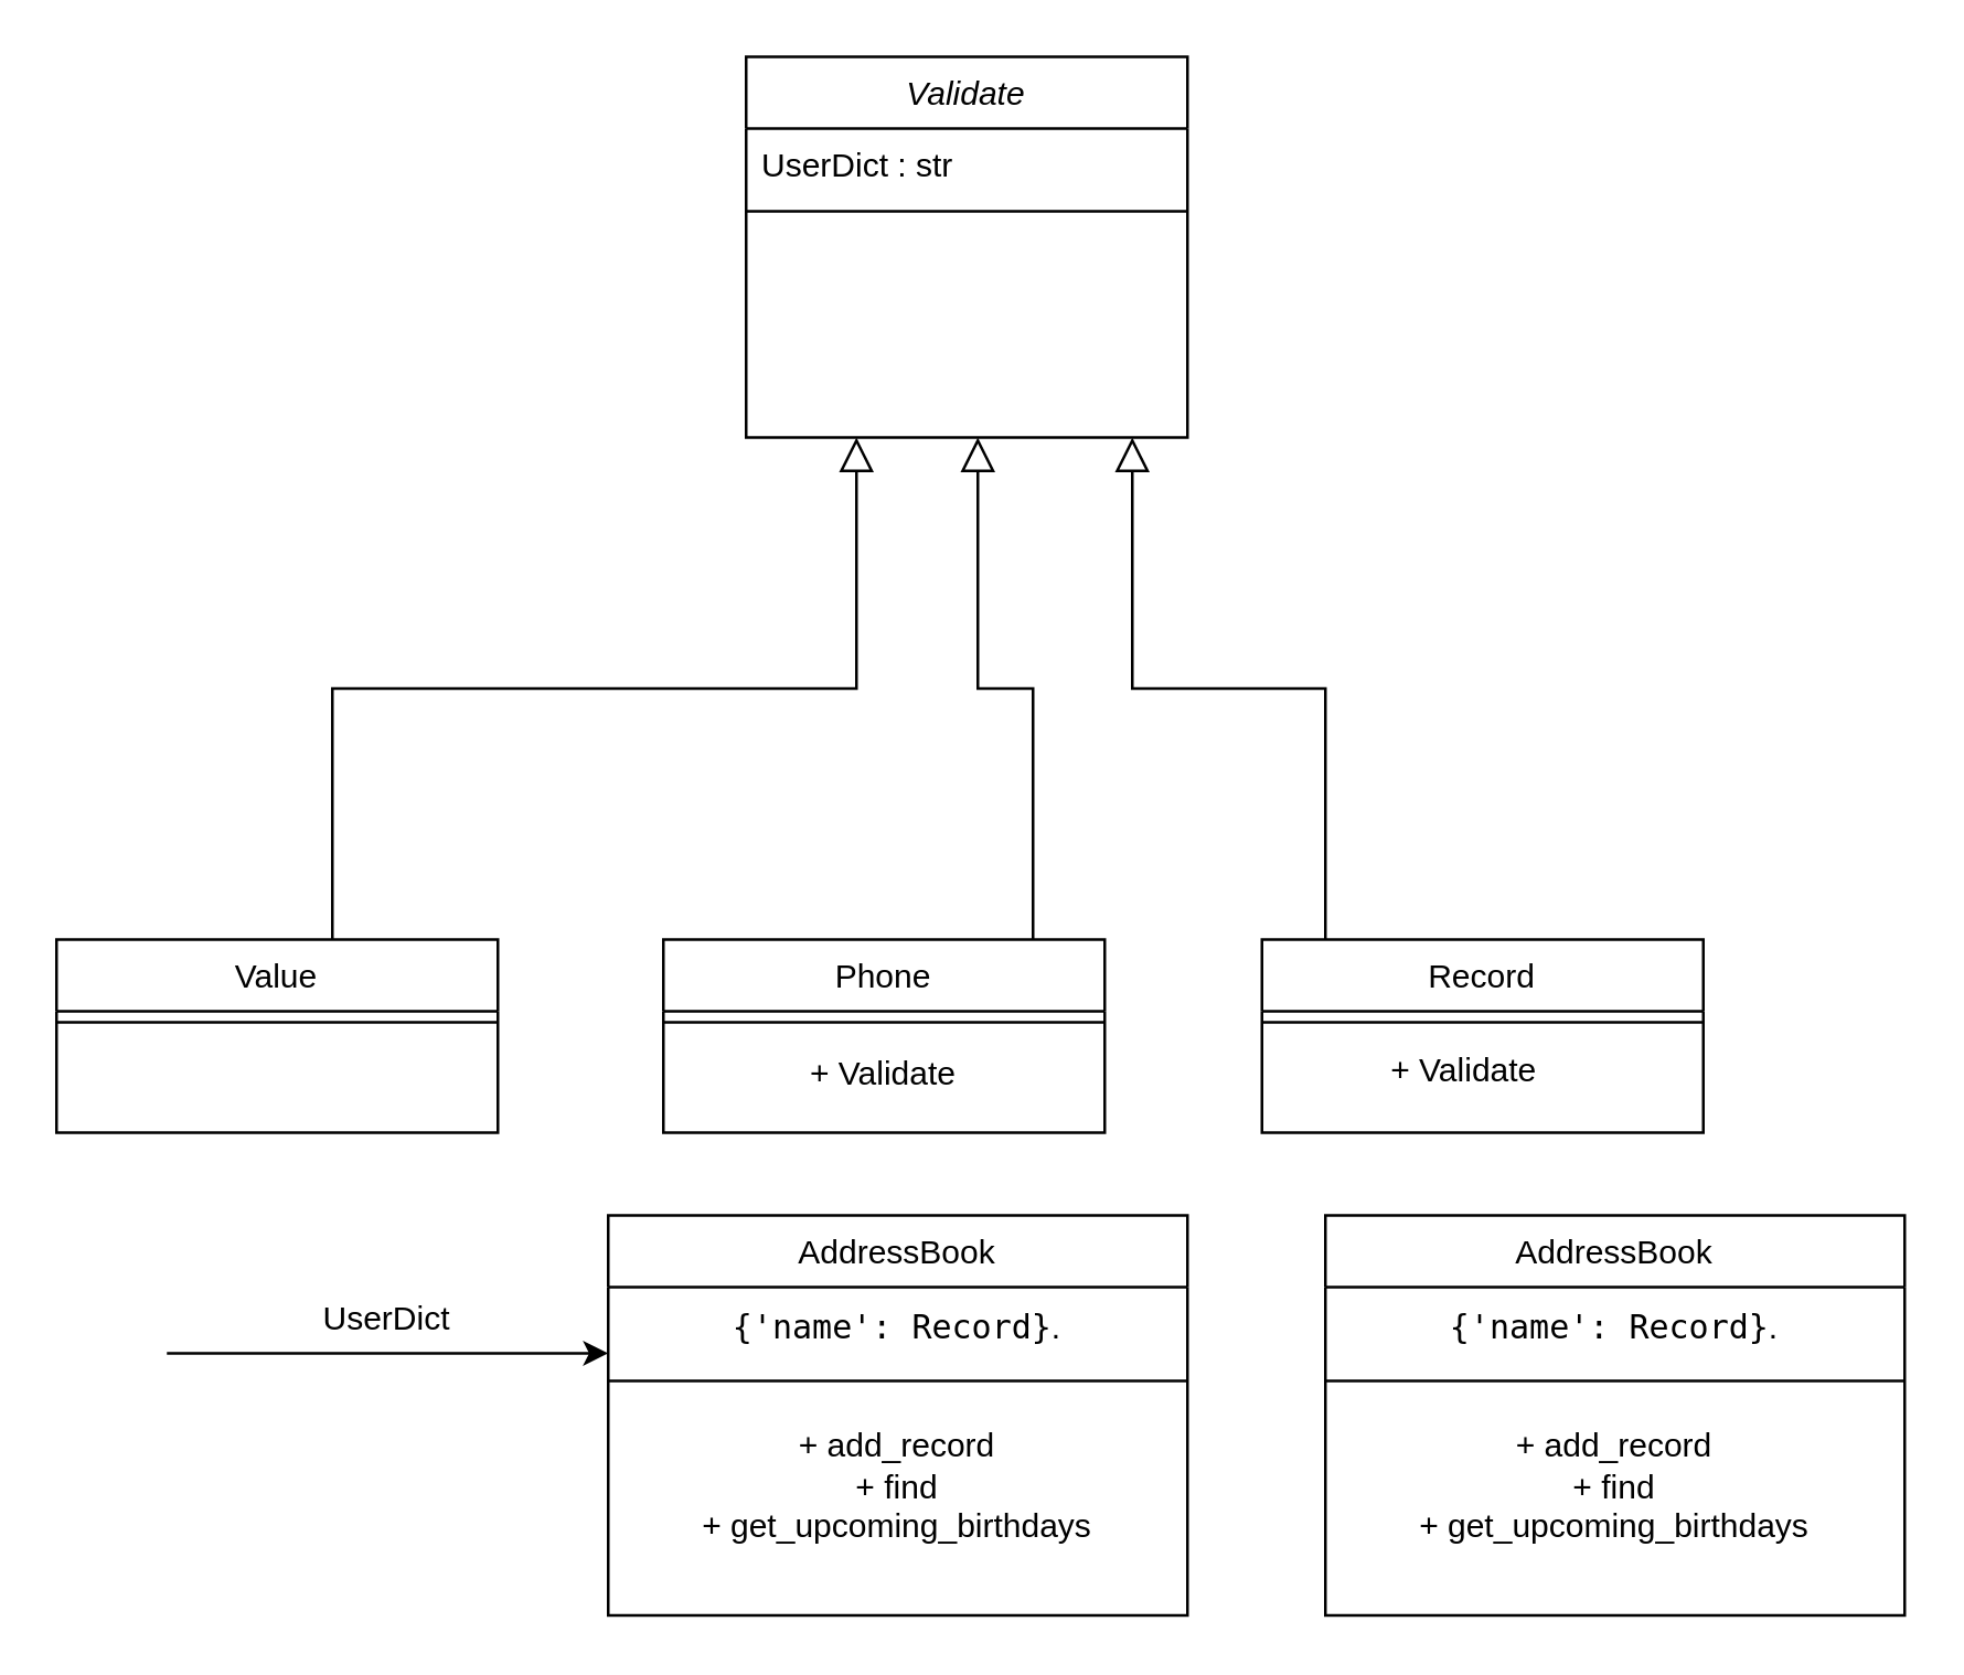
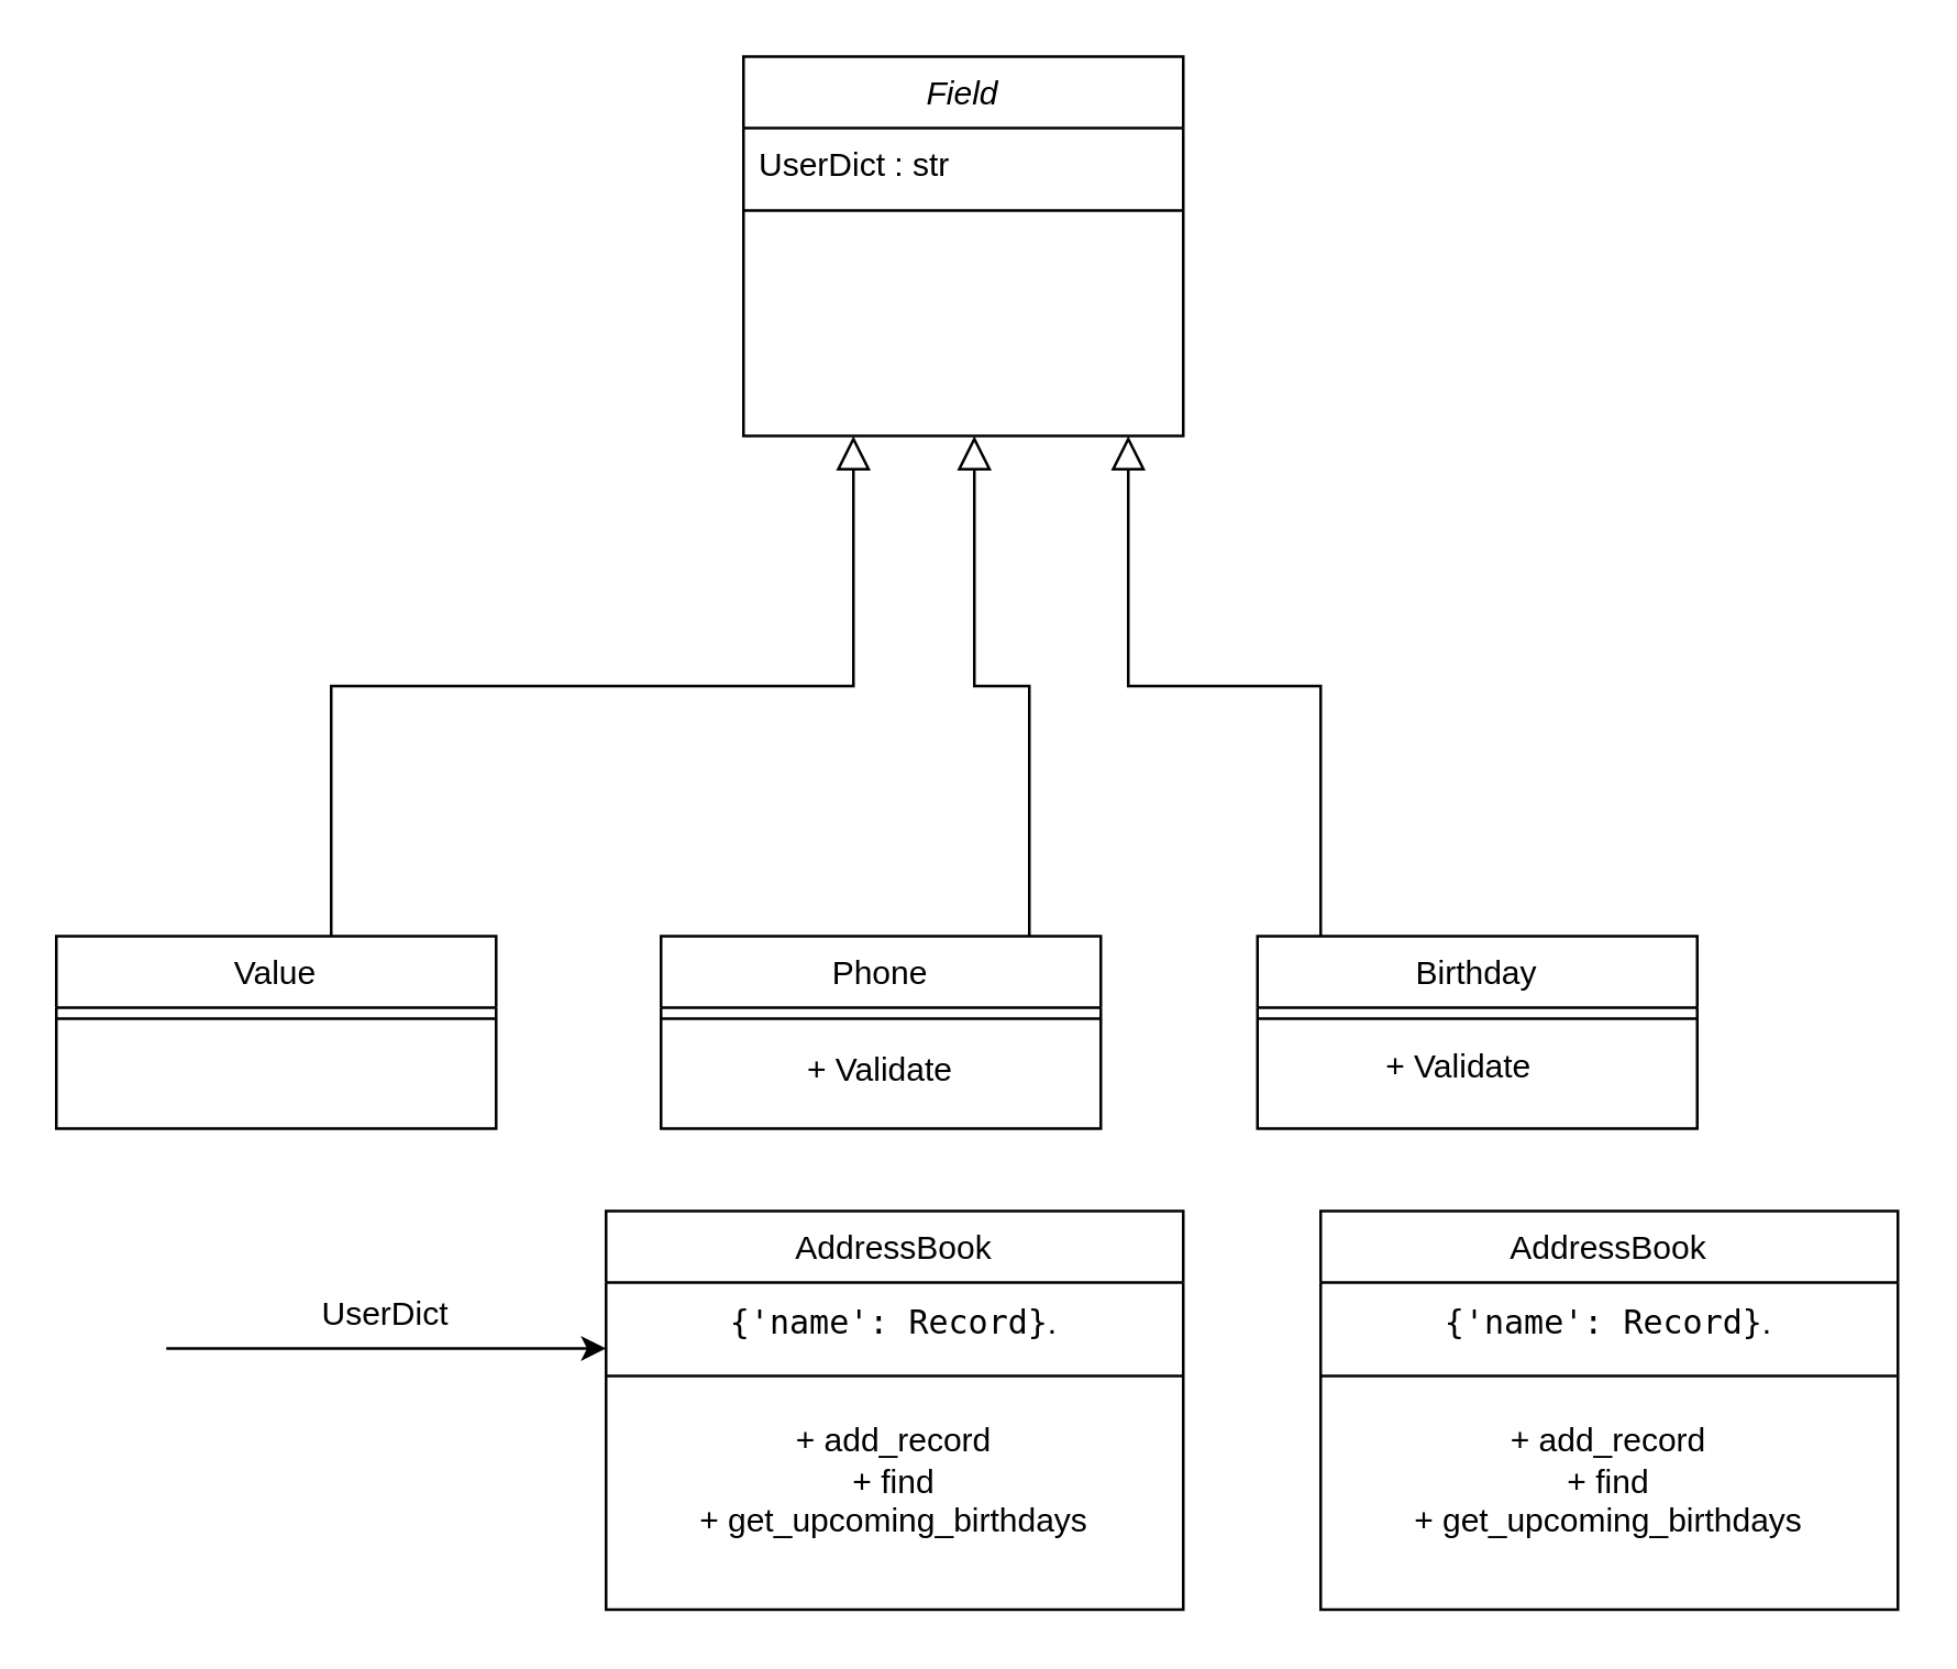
- <mxCell id="2" value="Validate&#10;" style="swimlane;fontStyle=2;align=center;verticalAlign=top;childLayout=stackLayout;horizontal=1;startSize=26;horizontalStack=0;resizeParent=1;resizeLast=0;collapsible=1;marginBottom=0;rounded=0;shadow=0;strokeWidth=1;" parent="1" vertex="1"><mxGeometry x="270" y="20" width="160" height="138" as="geometry"><mxRectangle x="310" y="40" width="160" height="26" as="alternateBounds" /></mxGeometry></mxCell>
+ <mxCell id="2" value="Field&#10;" style="swimlane;fontStyle=2;align=center;verticalAlign=top;childLayout=stackLayout;horizontal=1;startSize=26;horizontalStack=0;resizeParent=1;resizeLast=0;collapsible=1;marginBottom=0;rounded=0;shadow=0;strokeWidth=1;" parent="1" vertex="1"><mxGeometry x="270" y="20" width="160" height="138" as="geometry"><mxRectangle x="310" y="40" width="160" height="26" as="alternateBounds" /></mxGeometry></mxCell>
- <mxCell id="12" value="Record" style="swimlane;fontStyle=0;align=center;verticalAlign=top;childLayout=stackLayout;horizontal=1;startSize=26;horizontalStack=0;resizeParent=1;resizeLast=0;collapsible=1;marginBottom=0;rounded=0;shadow=0;strokeWidth=1;" vertex="1" parent="1"><mxGeometry x="457" y="340" width="160" height="70" as="geometry"><mxRectangle x="340" y="380" width="170" height="26" as="alternateBounds" /></mxGeometry></mxCell>
+ <mxCell id="12" value="Birthday" style="swimlane;fontStyle=0;align=center;verticalAlign=top;childLayout=stackLayout;horizontal=1;startSize=26;horizontalStack=0;resizeParent=1;resizeLast=0;collapsible=1;marginBottom=0;rounded=0;shadow=0;strokeWidth=1;" vertex="1" parent="1"><mxGeometry x="457" y="340" width="160" height="70" as="geometry"><mxRectangle x="340" y="380" width="170" height="26" as="alternateBounds" /></mxGeometry></mxCell>
